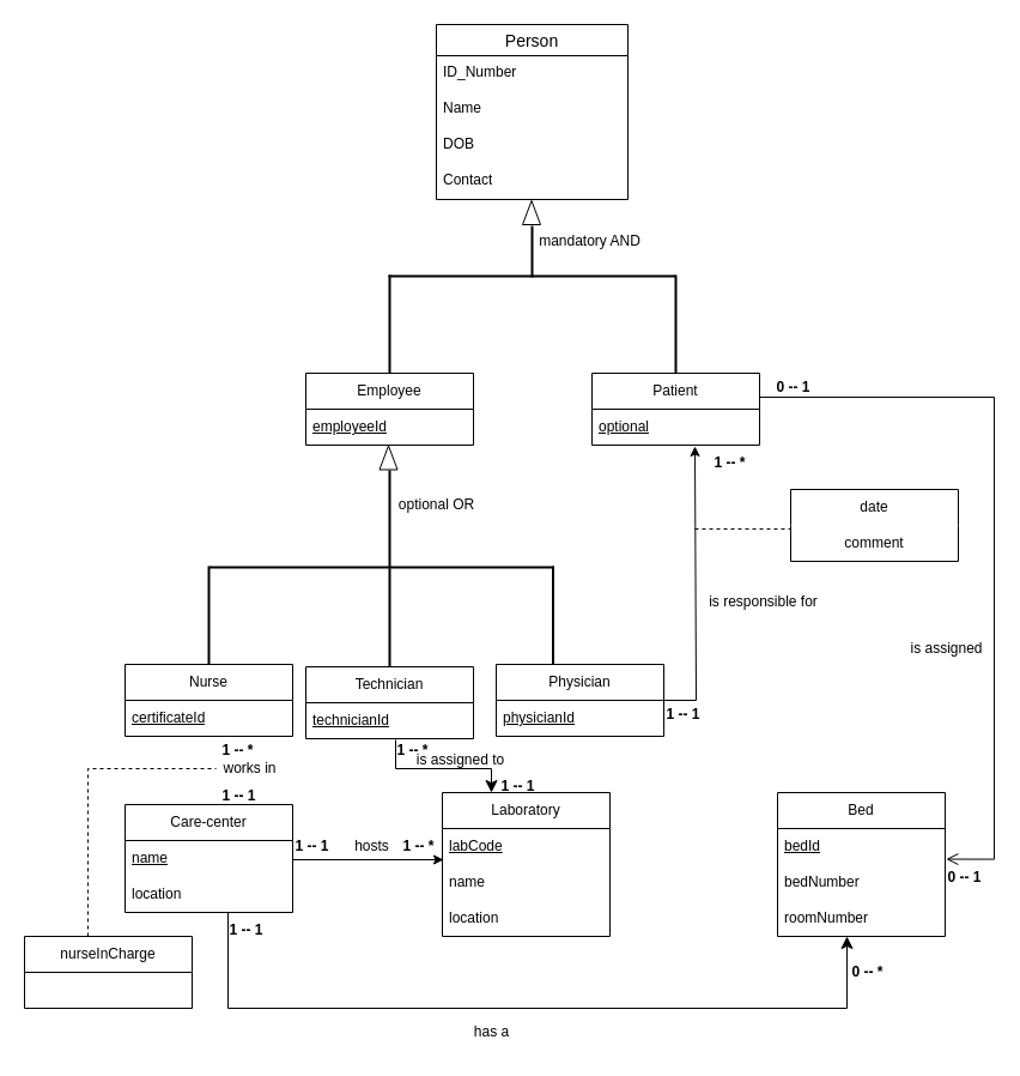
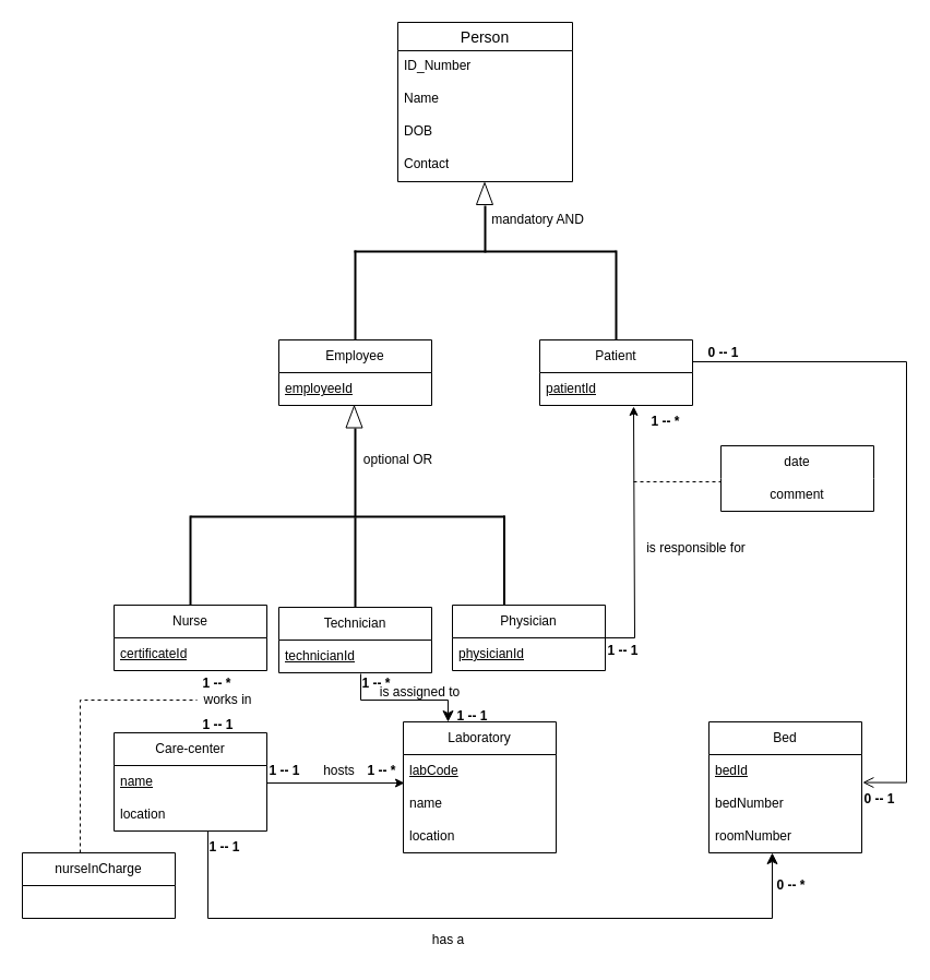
- <mxCell id="15" value="&lt;u&gt;optional&lt;/u&gt;" style="text;strokeColor=none;fillColor=none;align=left;verticalAlign=middle;spacingLeft=4;spacingRight=4;overflow=hidden;points=[[0,0.5],[1,0.5]];portConstraint=eastwest;rotatable=0;whiteSpace=wrap;html=1;" vertex="1" parent="14"><mxGeometry y="30" width="140" height="30" as="geometry" /></mxCell>
+ <mxCell id="15" value="&lt;u&gt;patientId&lt;/u&gt;" style="text;strokeColor=none;fillColor=none;align=left;verticalAlign=middle;spacingLeft=4;spacingRight=4;overflow=hidden;points=[[0,0.5],[1,0.5]];portConstraint=eastwest;rotatable=0;whiteSpace=wrap;html=1;" vertex="1" parent="14"><mxGeometry y="30" width="140" height="30" as="geometry" /></mxCell>
- <mxCell id="51" value="is assigned" style="text;html=1;align=center;verticalAlign=middle;resizable=0;points=[];autosize=1;strokeColor=none;fillColor=none;" vertex="1" parent="1"><mxGeometry x="750" y="526" width="80" height="30" as="geometry" /></mxCell>
